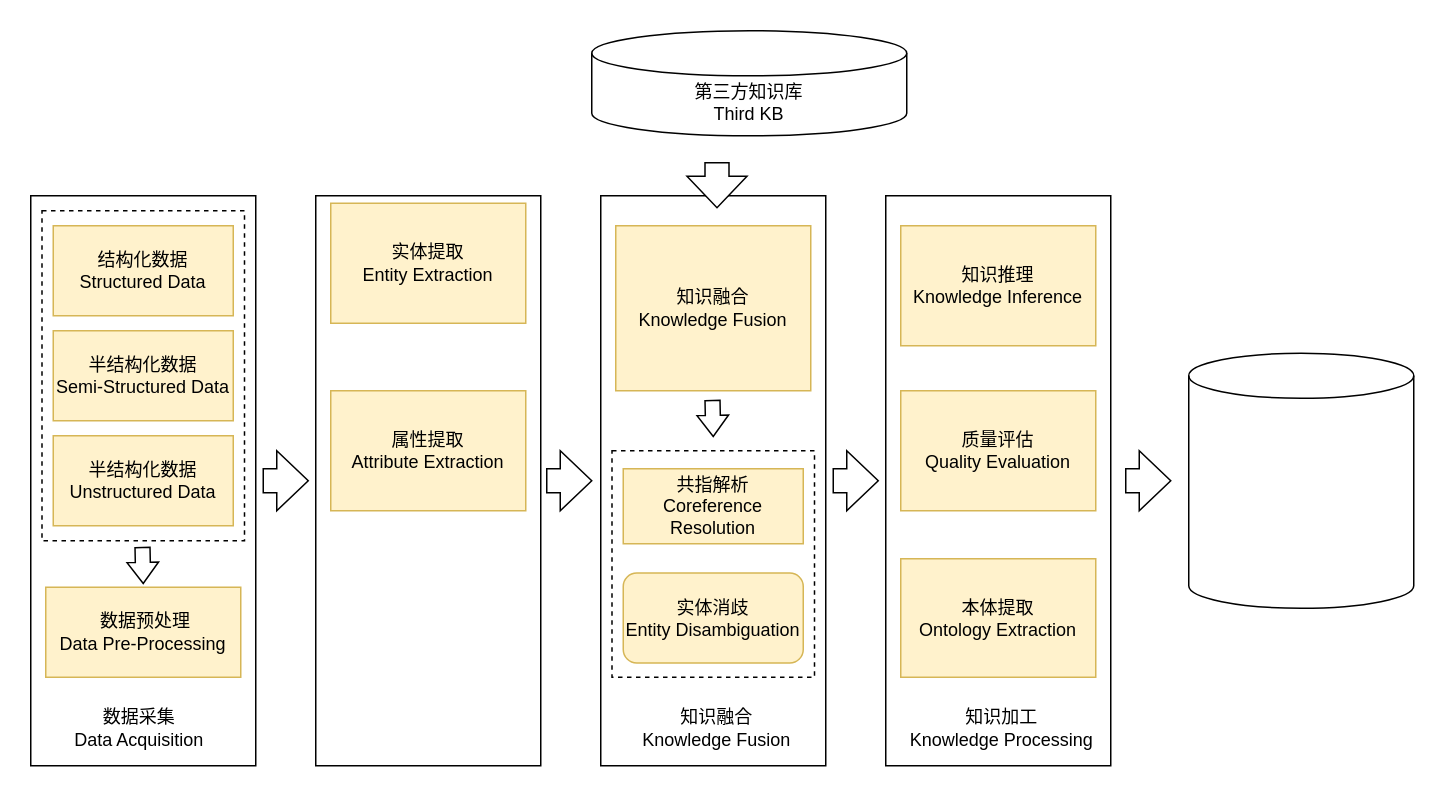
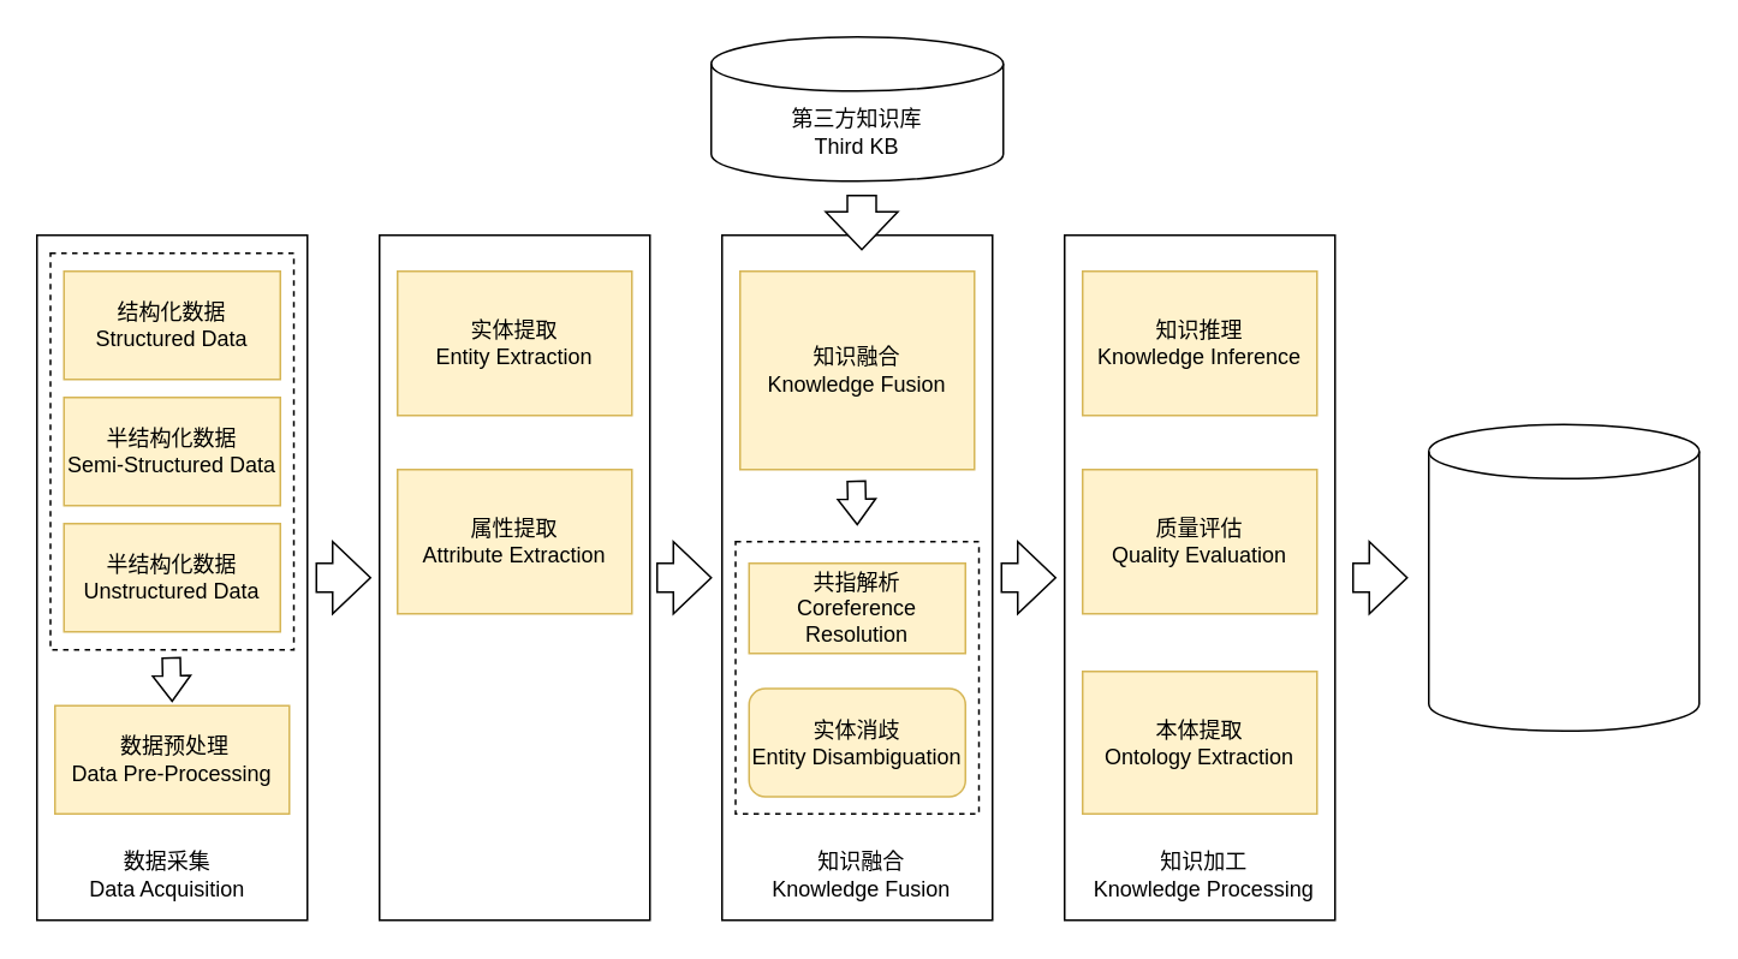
- <mxCell id="29" value="第三方知识库&lt;br&gt;Third KB" style="shape=cylinder3;whiteSpace=wrap;html=1;boundedLbl=1;backgroundOutline=1;size=15;" vertex="1" parent="1"><mxGeometry x="394" y="20" width="210" height="70" as="geometry" /></mxCell>
+ <mxCell id="29" value="第三方知识库&lt;br&gt;Third KB" style="shape=cylinder3;whiteSpace=wrap;html=1;boundedLbl=1;backgroundOutline=1;size=15;" vertex="1" parent="1"><mxGeometry x="394" y="20" width="162" height="80" as="geometry" /></mxCell>
- <mxCell id="11" value="实体提取&lt;br&gt;Entity Extraction" style="rounded=0;whiteSpace=wrap;html=1;fillColor=#fff2cc;strokeColor=#d6b656;" vertex="1" parent="1"><mxGeometry x="220" y="135" width="130" height="80" as="geometry" /></mxCell>
+ <mxCell id="11" value="实体提取&lt;br&gt;Entity Extraction" style="rounded=0;whiteSpace=wrap;html=1;fillColor=#fff2cc;strokeColor=#d6b656;" vertex="1" parent="1"><mxGeometry x="220" y="150" width="130" height="80" as="geometry" /></mxCell>
